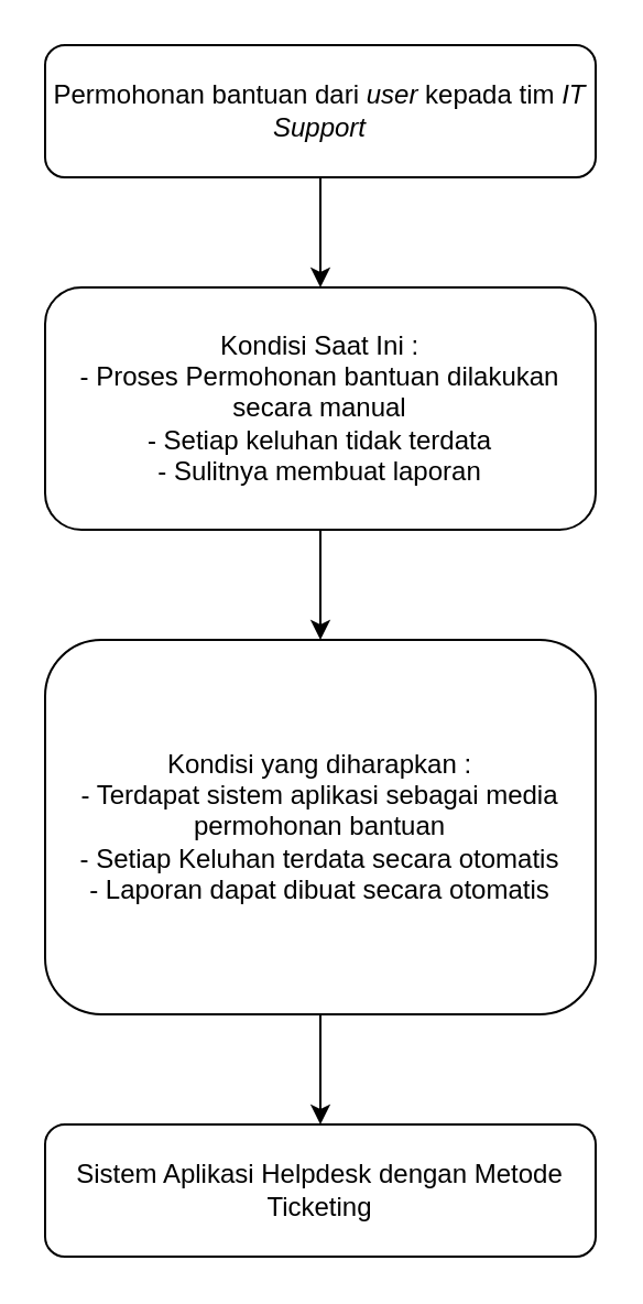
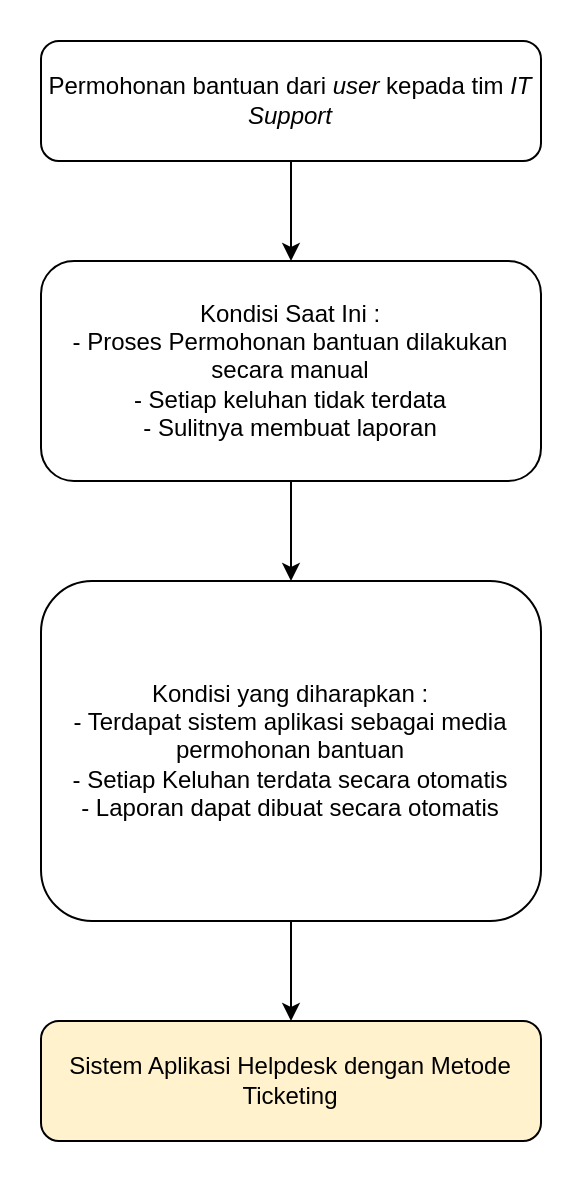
- <mxCell id="8" value="Sistem Aplikasi Helpdesk dengan Metode Ticketing" style="rounded=1;whiteSpace=wrap;html=1;" vertex="1" parent="1"><mxGeometry x="20" y="510" width="250" height="60" as="geometry" /></mxCell>
+ <mxCell id="8" value="Sistem Aplikasi Helpdesk dengan Metode Ticketing" style="rounded=1;whiteSpace=wrap;html=1;fillColor=#fff2cc;" vertex="1" parent="1"><mxGeometry x="20" y="510" width="250" height="60" as="geometry" /></mxCell>
